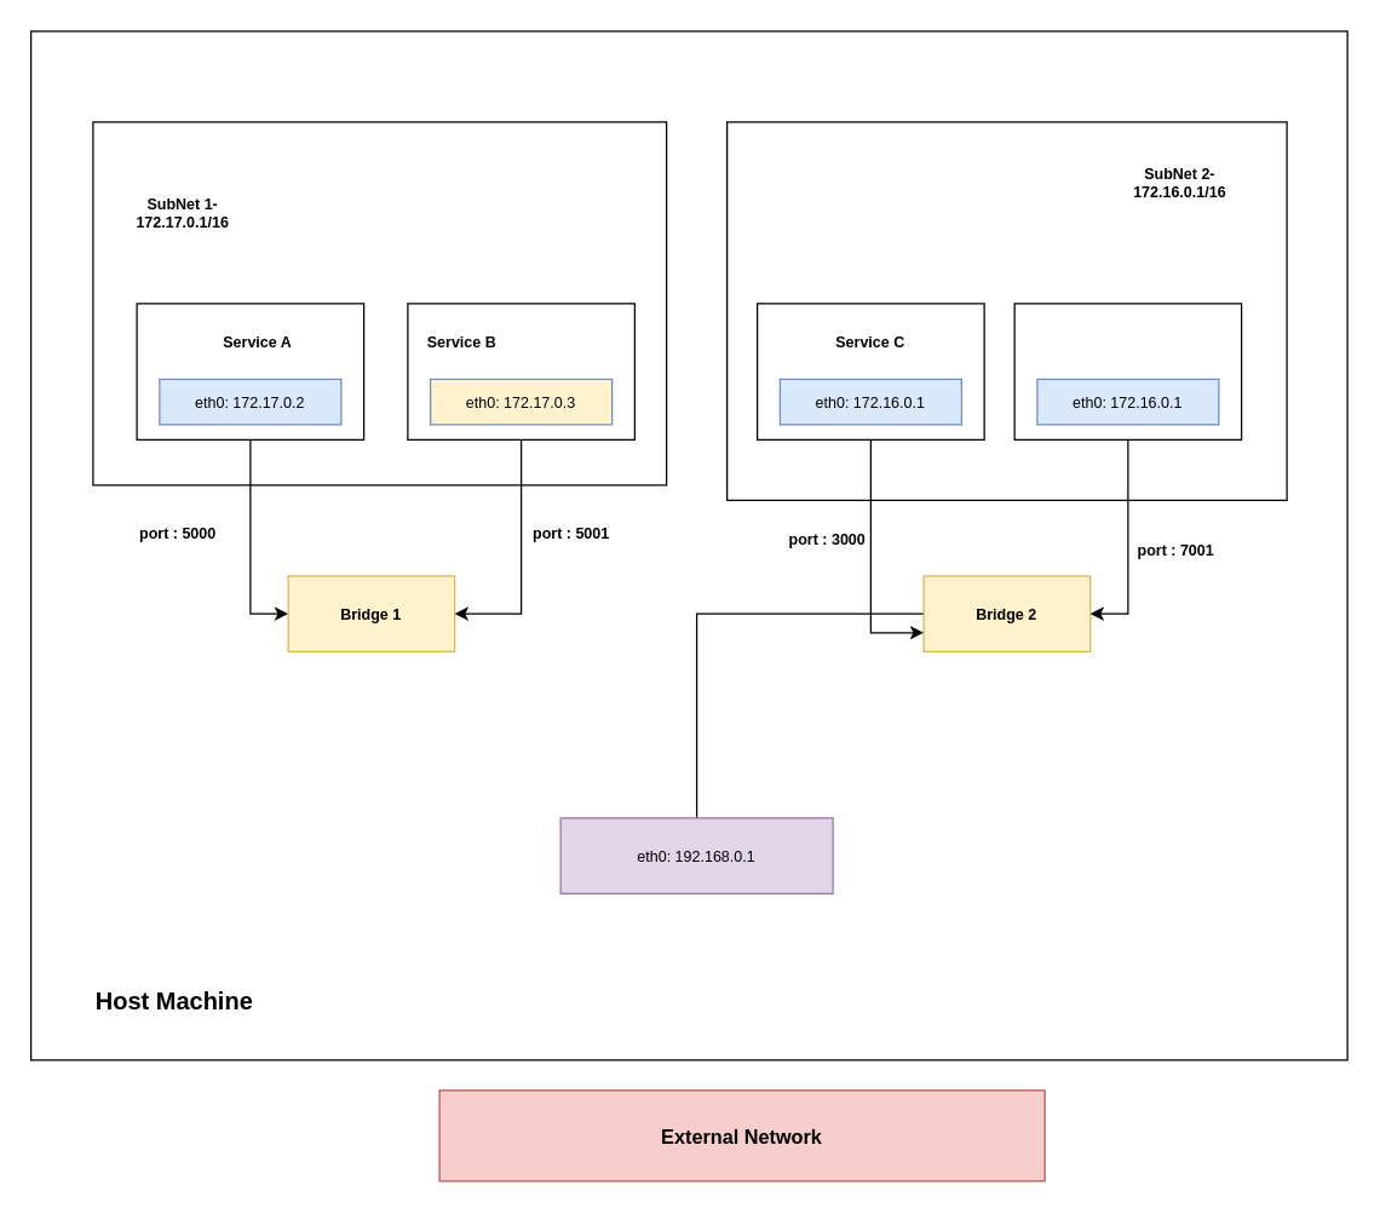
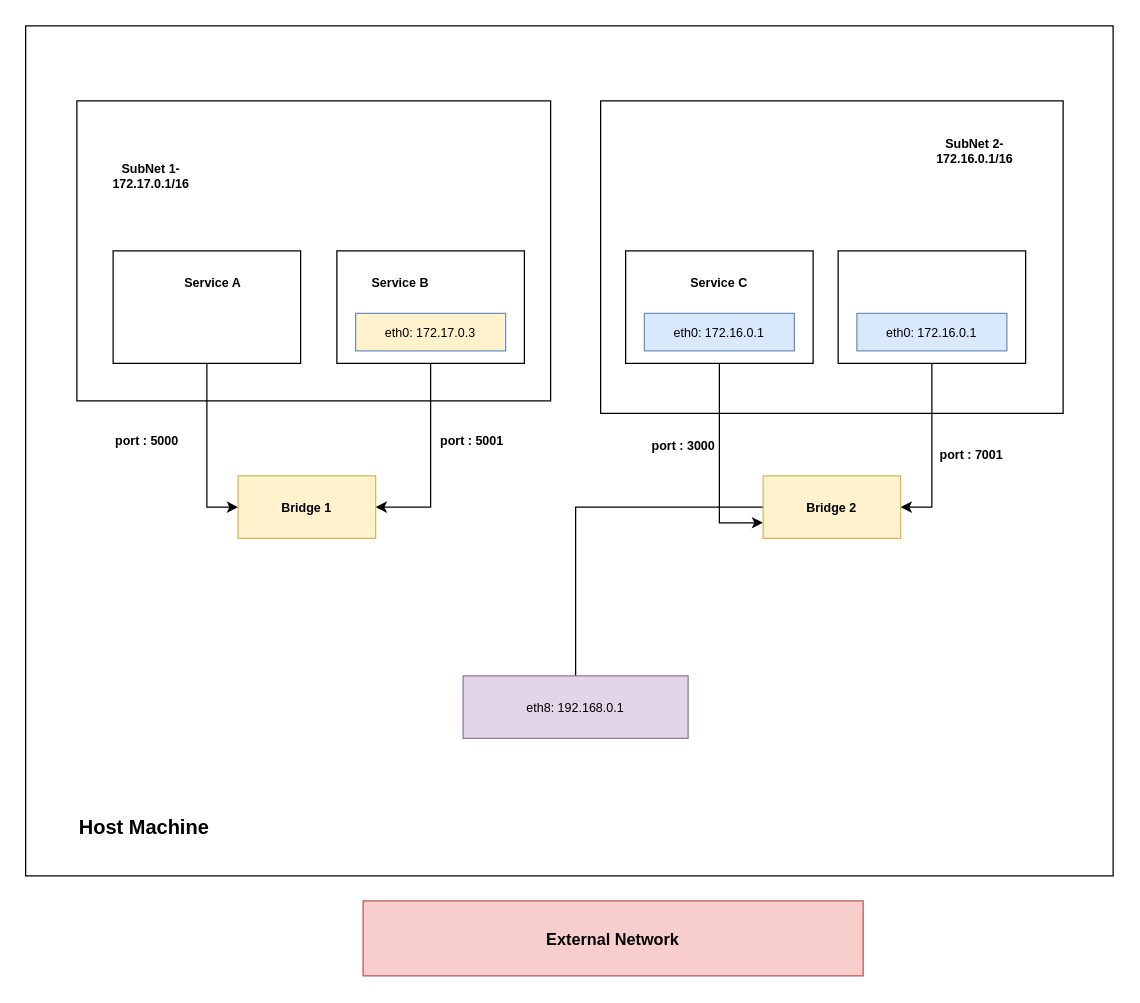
- <mxCell id="16" value="&lt;b&gt;Service B&lt;/b&gt;" style="text;html=1;strokeColor=none;fillColor=none;align=center;verticalAlign=middle;whiteSpace=wrap;rounded=0;fontSize=10;" vertex="1" parent="1"><mxGeometry x="275" y="210" width="60" height="30" as="geometry" /></mxCell>
+ <mxCell id="16" value="&lt;b&gt;Service B&lt;/b&gt;" style="text;html=1;strokeColor=none;fillColor=none;align=center;verticalAlign=middle;whiteSpace=wrap;rounded=0;fontSize=10;" vertex="1" parent="1"><mxGeometry x="290" y="210" width="60" height="30" as="geometry" /></mxCell>
- <mxCell id="4" value="&lt;font style=&quot;font-size: 10px&quot;&gt;eth0: 172.17.0.2&lt;/font&gt;" style="rounded=0;whiteSpace=wrap;html=1;fillColor=#dae8fc;strokeColor=#6c8ebf;" vertex="1" parent="1"><mxGeometry x="105" y="250" width="120" height="30" as="geometry" /></mxCell>
- <mxCell id="25" value="eth0: 192.168.0.1" style="rounded=0;whiteSpace=wrap;html=1;fontSize=10;fillColor=#e1d5e7;strokeColor=#9673a6;" vertex="1" parent="1"><mxGeometry x="370" y="540" width="180" height="50" as="geometry" /></mxCell>
+ <mxCell id="25" value="eth8: 192.168.0.1" style="rounded=0;whiteSpace=wrap;html=1;fontSize=10;fillColor=#e1d5e7;strokeColor=#9673a6;" vertex="1" parent="1"><mxGeometry x="370" y="540" width="180" height="50" as="geometry" /></mxCell>
